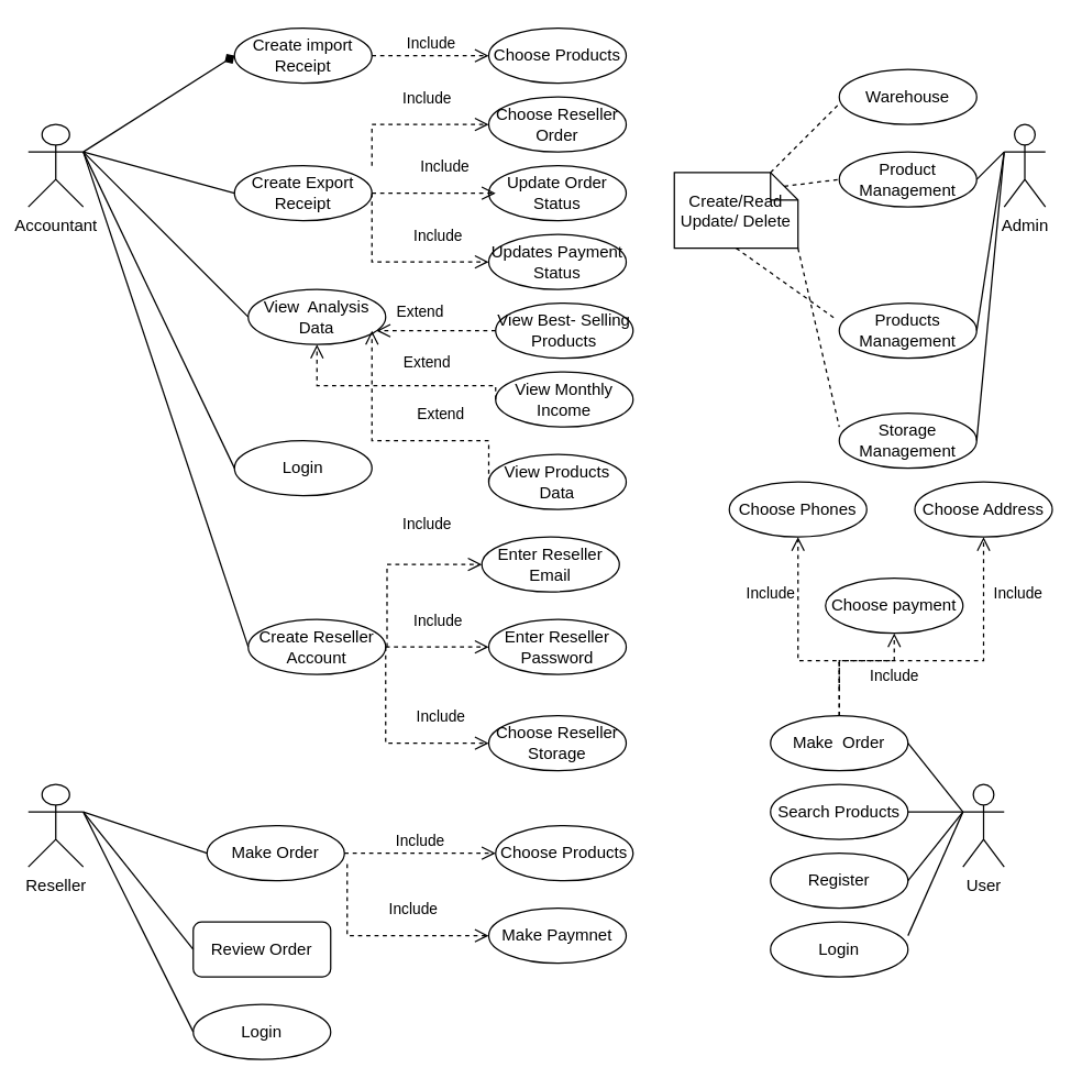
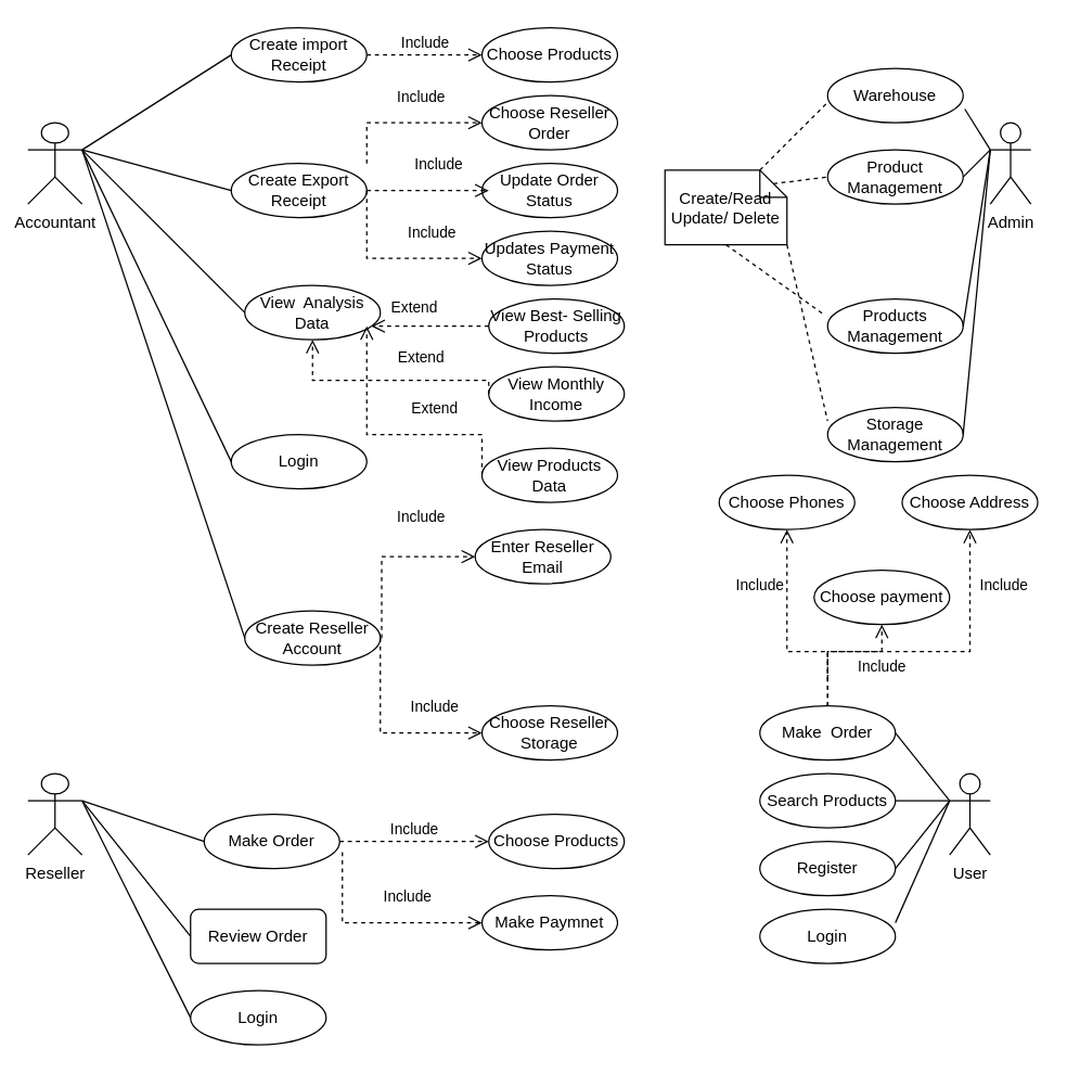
- <mxCell id="37" value="" style="endArrow=diamond;html=1;rounded=0;exitX=1;exitY=0.333;exitDx=0;exitDy=0;exitPerimeter=0;entryX=0;entryY=0.5;entryDx=0;entryDy=0;" parent="1" source="2" target="6" edge="1"><mxGeometry width="50" height="50" relative="1" as="geometry"><mxPoint x="90" y="110" as="sourcePoint" /><mxPoint x="140" y="60" as="targetPoint" /></mxGeometry></mxCell>
+ <mxCell id="37" value="" style="endArrow=none;html=1;rounded=0;exitX=1;exitY=0.333;exitDx=0;exitDy=0;exitPerimeter=0;entryX=0;entryY=0.5;entryDx=0;entryDy=0;" parent="1" source="2" target="6" edge="1"><mxGeometry width="50" height="50" relative="1" as="geometry"><mxPoint x="90" y="110" as="sourcePoint" /><mxPoint x="140" y="60" as="targetPoint" /></mxGeometry></mxCell>
+ <mxCell id="45" value="" style="endArrow=none;html=1;rounded=0;exitX=1.012;exitY=0.747;exitDx=0;exitDy=0;exitPerimeter=0;entryX=0;entryY=0.333;entryDx=0;entryDy=0;entryPerimeter=0;" parent="1" source="29" target="4" edge="1"><mxGeometry width="50" height="50" relative="1" as="geometry"><mxPoint x="130" y="180" as="sourcePoint" /><mxPoint x="240" y="180" as="targetPoint" /></mxGeometry></mxCell>
- <mxCell id="62" value="Include" style="html=1;verticalAlign=bottom;endArrow=open;dashed=1;endSize=8;edgeStyle=elbowEdgeStyle;elbow=vertical;curved=0;rounded=0;exitX=1;exitY=0.5;exitDx=0;exitDy=0;entryX=0;entryY=0.5;entryDx=0;entryDy=0;" parent="1" source="10" target="14" edge="1"><mxGeometry y="10" relative="1" as="geometry"><mxPoint x="280" y="50" as="sourcePoint" /><mxPoint x="350" y="460" as="targetPoint" /><mxPoint as="offset" /></mxGeometry></mxCell>
- <mxCell id="14" value="Enter Reseller Password" style="ellipse;whiteSpace=wrap;html=1;align=center;newEdgeStyle={&quot;edgeStyle&quot;:&quot;entityRelationEdgeStyle&quot;,&quot;startArrow&quot;:&quot;none&quot;,&quot;endArrow&quot;:&quot;none&quot;,&quot;segment&quot;:10,&quot;curved&quot;:1,&quot;sourcePerimeterSpacing&quot;:0,&quot;targetPerimeterSpacing&quot;:0};treeFolding=1;treeMoving=1;" parent="1" vertex="1"><mxGeometry x="355" y="450" width="100" height="40" as="geometry" /></mxCell>
